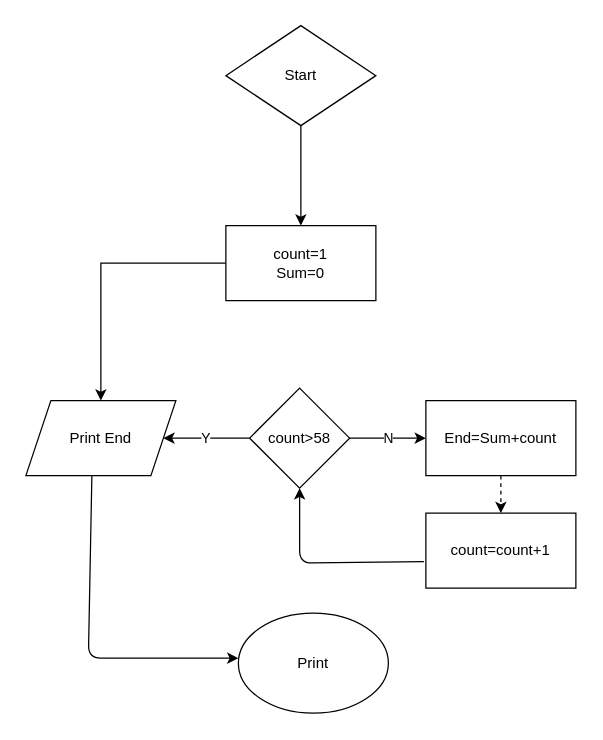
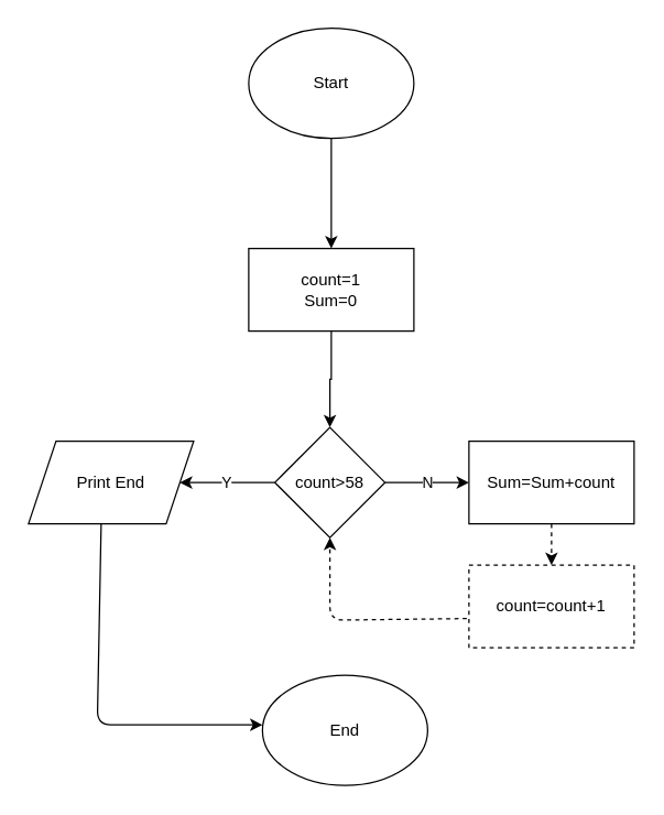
- <mxCell id="3" value="Start" style="rhombus;whiteSpace=wrap;html=1;" parent="1" vertex="1"><mxGeometry x="180" y="20" width="120" height="80" as="geometry" /></mxCell>
+ <mxCell id="3" value="Start" style="ellipse;whiteSpace=wrap;html=1;" parent="1" vertex="1"><mxGeometry x="180" y="20" width="120" height="80" as="geometry" /></mxCell>
- <mxCell id="4" value="" style="edgeStyle=orthogonalEdgeStyle;rounded=0;orthogonalLoop=1;jettySize=auto;html=1;" parent="1" source="5" target="9" edge="1"><mxGeometry relative="1" as="geometry" /></mxCell>
+ <mxCell id="4" value="" style="edgeStyle=orthogonalEdgeStyle;rounded=0;orthogonalLoop=1;jettySize=auto;html=1;" parent="1" source="5" target="8" edge="1"><mxGeometry relative="1" as="geometry" /></mxCell>
- <mxCell id="10" value="End=Sum+count" style="whiteSpace=wrap;html=1;rounded=0;" parent="1" vertex="1"><mxGeometry x="340" y="320" width="120" height="60" as="geometry" /></mxCell>
+ <mxCell id="10" value="Sum=Sum+count" style="whiteSpace=wrap;html=1;rounded=0;" parent="1" vertex="1"><mxGeometry x="340" y="320" width="120" height="60" as="geometry" /></mxCell>
- <mxCell id="12" value="count=count+1" style="rounded=0;whiteSpace=wrap;html=1;" parent="1" vertex="1"><mxGeometry x="340" y="410" width="120" height="60" as="geometry" /></mxCell>
+ <mxCell id="12" value="count=count+1" style="rounded=0;whiteSpace=wrap;html=1;dashed=1;" parent="1" vertex="1"><mxGeometry x="340" y="410" width="120" height="60" as="geometry" /></mxCell>
- <mxCell id="13" value="" style="endArrow=classic;html=1;exitX=-0.013;exitY=0.647;exitDx=0;exitDy=0;exitPerimeter=0;entryX=0.5;entryY=1;entryDx=0;entryDy=0;" parent="1" source="12" target="8" edge="1"><mxGeometry width="50" height="50" relative="1" as="geometry"><mxPoint x="160" y="500" as="sourcePoint" /><mxPoint x="210" y="450" as="targetPoint" /><Array as="points"><mxPoint x="239" y="450" /></Array></mxGeometry></mxCell>
+ <mxCell id="13" value="" style="endArrow=classic;html=1;exitX=-0.013;exitY=0.647;exitDx=0;exitDy=0;exitPerimeter=0;entryX=0.5;entryY=1;entryDx=0;entryDy=0;dashed=1;" parent="1" source="12" target="8" edge="1"><mxGeometry width="50" height="50" relative="1" as="geometry"><mxPoint x="160" y="500" as="sourcePoint" /><mxPoint x="210" y="450" as="targetPoint" /><Array as="points"><mxPoint x="239" y="450" /></Array></mxGeometry></mxCell>
- <mxCell id="14" value="Print" style="ellipse;whiteSpace=wrap;html=1;" parent="1" vertex="1"><mxGeometry x="190" y="490" width="120" height="80" as="geometry" /></mxCell>
+ <mxCell id="14" value="End" style="ellipse;whiteSpace=wrap;html=1;" parent="1" vertex="1"><mxGeometry x="190" y="490" width="120" height="80" as="geometry" /></mxCell>
